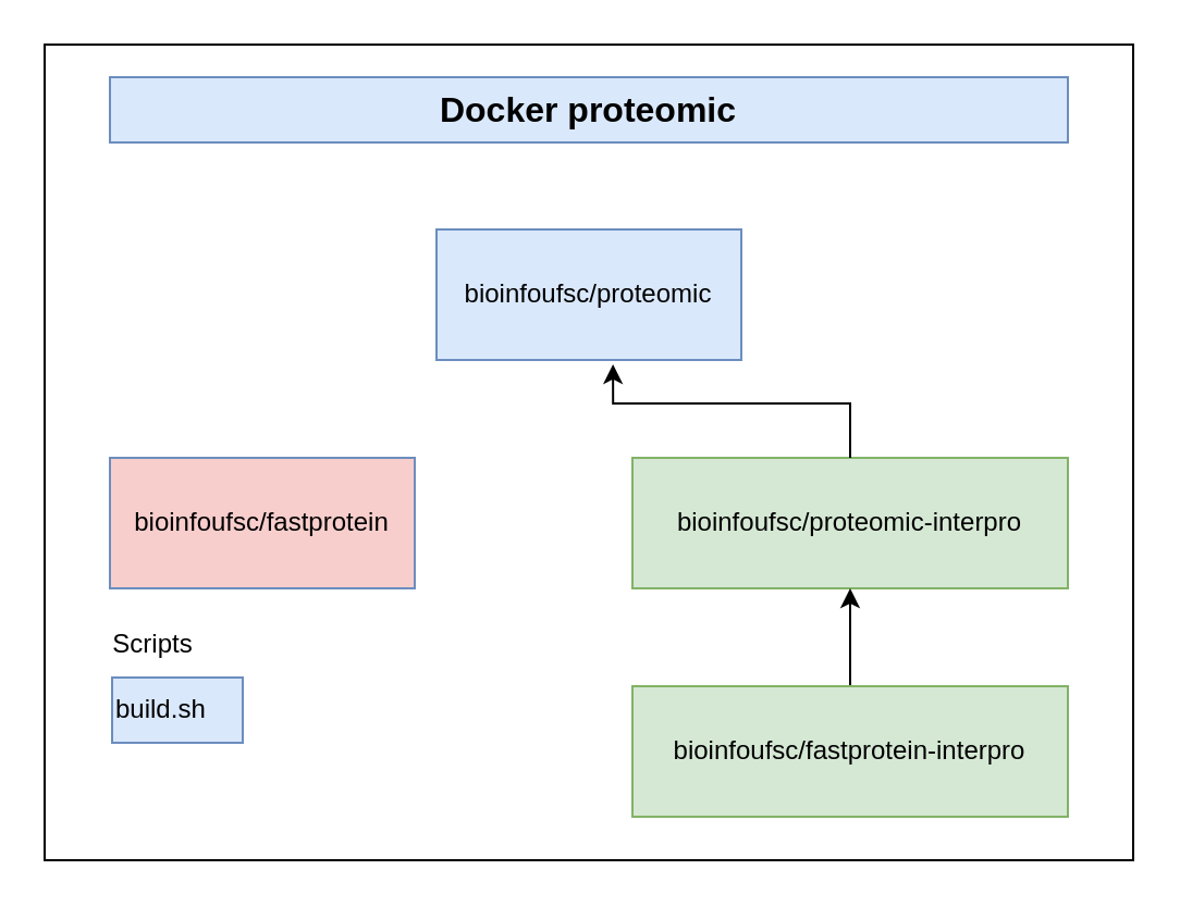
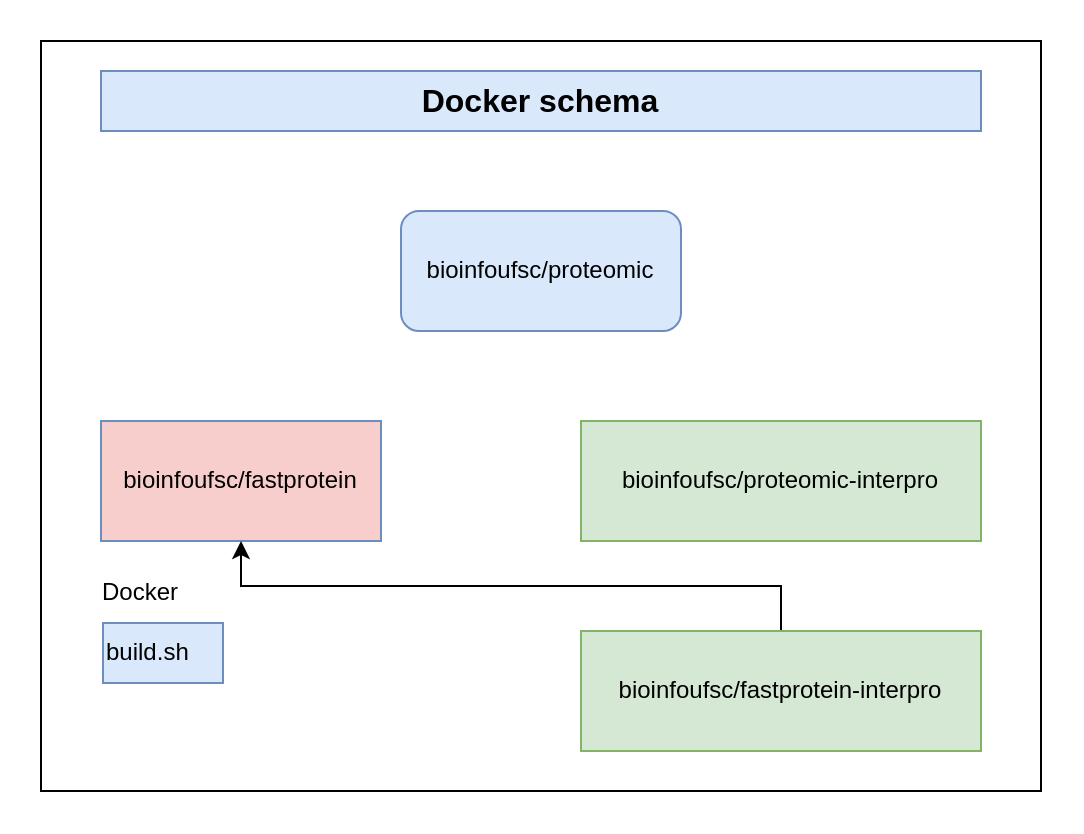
- <mxCell id="9" value="Docker proteomic" style="text;html=1;align=center;verticalAlign=middle;whiteSpace=wrap;rounded=0;fillColor=#dae8fc;strokeColor=#6c8ebf;fontSize=16;fontStyle=1" vertex="1" parent="1"><mxGeometry x="50" y="35" width="440" height="30" as="geometry" /></mxCell>
+ <mxCell id="9" value="Docker schema" style="text;html=1;align=center;verticalAlign=middle;whiteSpace=wrap;rounded=0;fillColor=#dae8fc;strokeColor=#6c8ebf;fontSize=16;fontStyle=1" vertex="1" parent="1"><mxGeometry x="50" y="35" width="440" height="30" as="geometry" /></mxCell>
- <mxCell id="3" value="bioinfoufsc/proteomic" style="rounded=0;whiteSpace=wrap;html=1;fillColor=#dae8fc;strokeColor=#6c8ebf;" vertex="1" parent="1"><mxGeometry x="200" y="105" width="140" height="60" as="geometry" /></mxCell>
+ <mxCell id="3" value="bioinfoufsc/proteomic" style="whiteSpace=wrap;html=1;fillColor=#dae8fc;strokeColor=#6c8ebf;rounded=1;" vertex="1" parent="1"><mxGeometry x="200" y="105" width="140" height="60" as="geometry" /></mxCell>
- <mxCell id="8" style="edgeStyle=orthogonalEdgeStyle;rounded=0;orthogonalLoop=1;jettySize=auto;html=1;entryX=0.579;entryY=1.033;entryDx=0;entryDy=0;entryPerimeter=0;" edge="1" parent="1" source="4" target="3"><mxGeometry relative="1" as="geometry"><Array as="points"><mxPoint x="390" y="185" /><mxPoint x="281" y="185" /></Array></mxGeometry></mxCell>
- <mxCell id="6" style="edgeStyle=orthogonalEdgeStyle;rounded=0;orthogonalLoop=1;jettySize=auto;html=1;exitX=0.5;exitY=0;exitDx=0;exitDy=0;entryX=0.5;entryY=1;entryDx=0;entryDy=0;" edge="1" parent="1" source="7" target="4"><mxGeometry relative="1" as="geometry" /></mxCell>
+ <mxCell id="6" style="edgeStyle=orthogonalEdgeStyle;rounded=0;orthogonalLoop=1;jettySize=auto;html=1;exitX=0.5;exitY=0;exitDx=0;exitDy=0;" edge="1" parent="1" source="7" target="5"><mxGeometry relative="1" as="geometry" /></mxCell>
- <mxCell id="11" value="Scripts" style="text;html=1;align=center;verticalAlign=middle;whiteSpace=wrap;rounded=0;" vertex="1" parent="1"><mxGeometry x="40" y="281" width="60" height="30" as="geometry" /></mxCell>
+ <mxCell id="11" value="Docker" style="text;html=1;align=center;verticalAlign=middle;whiteSpace=wrap;rounded=0;" vertex="1" parent="1"><mxGeometry x="40" y="281" width="60" height="30" as="geometry" /></mxCell>
